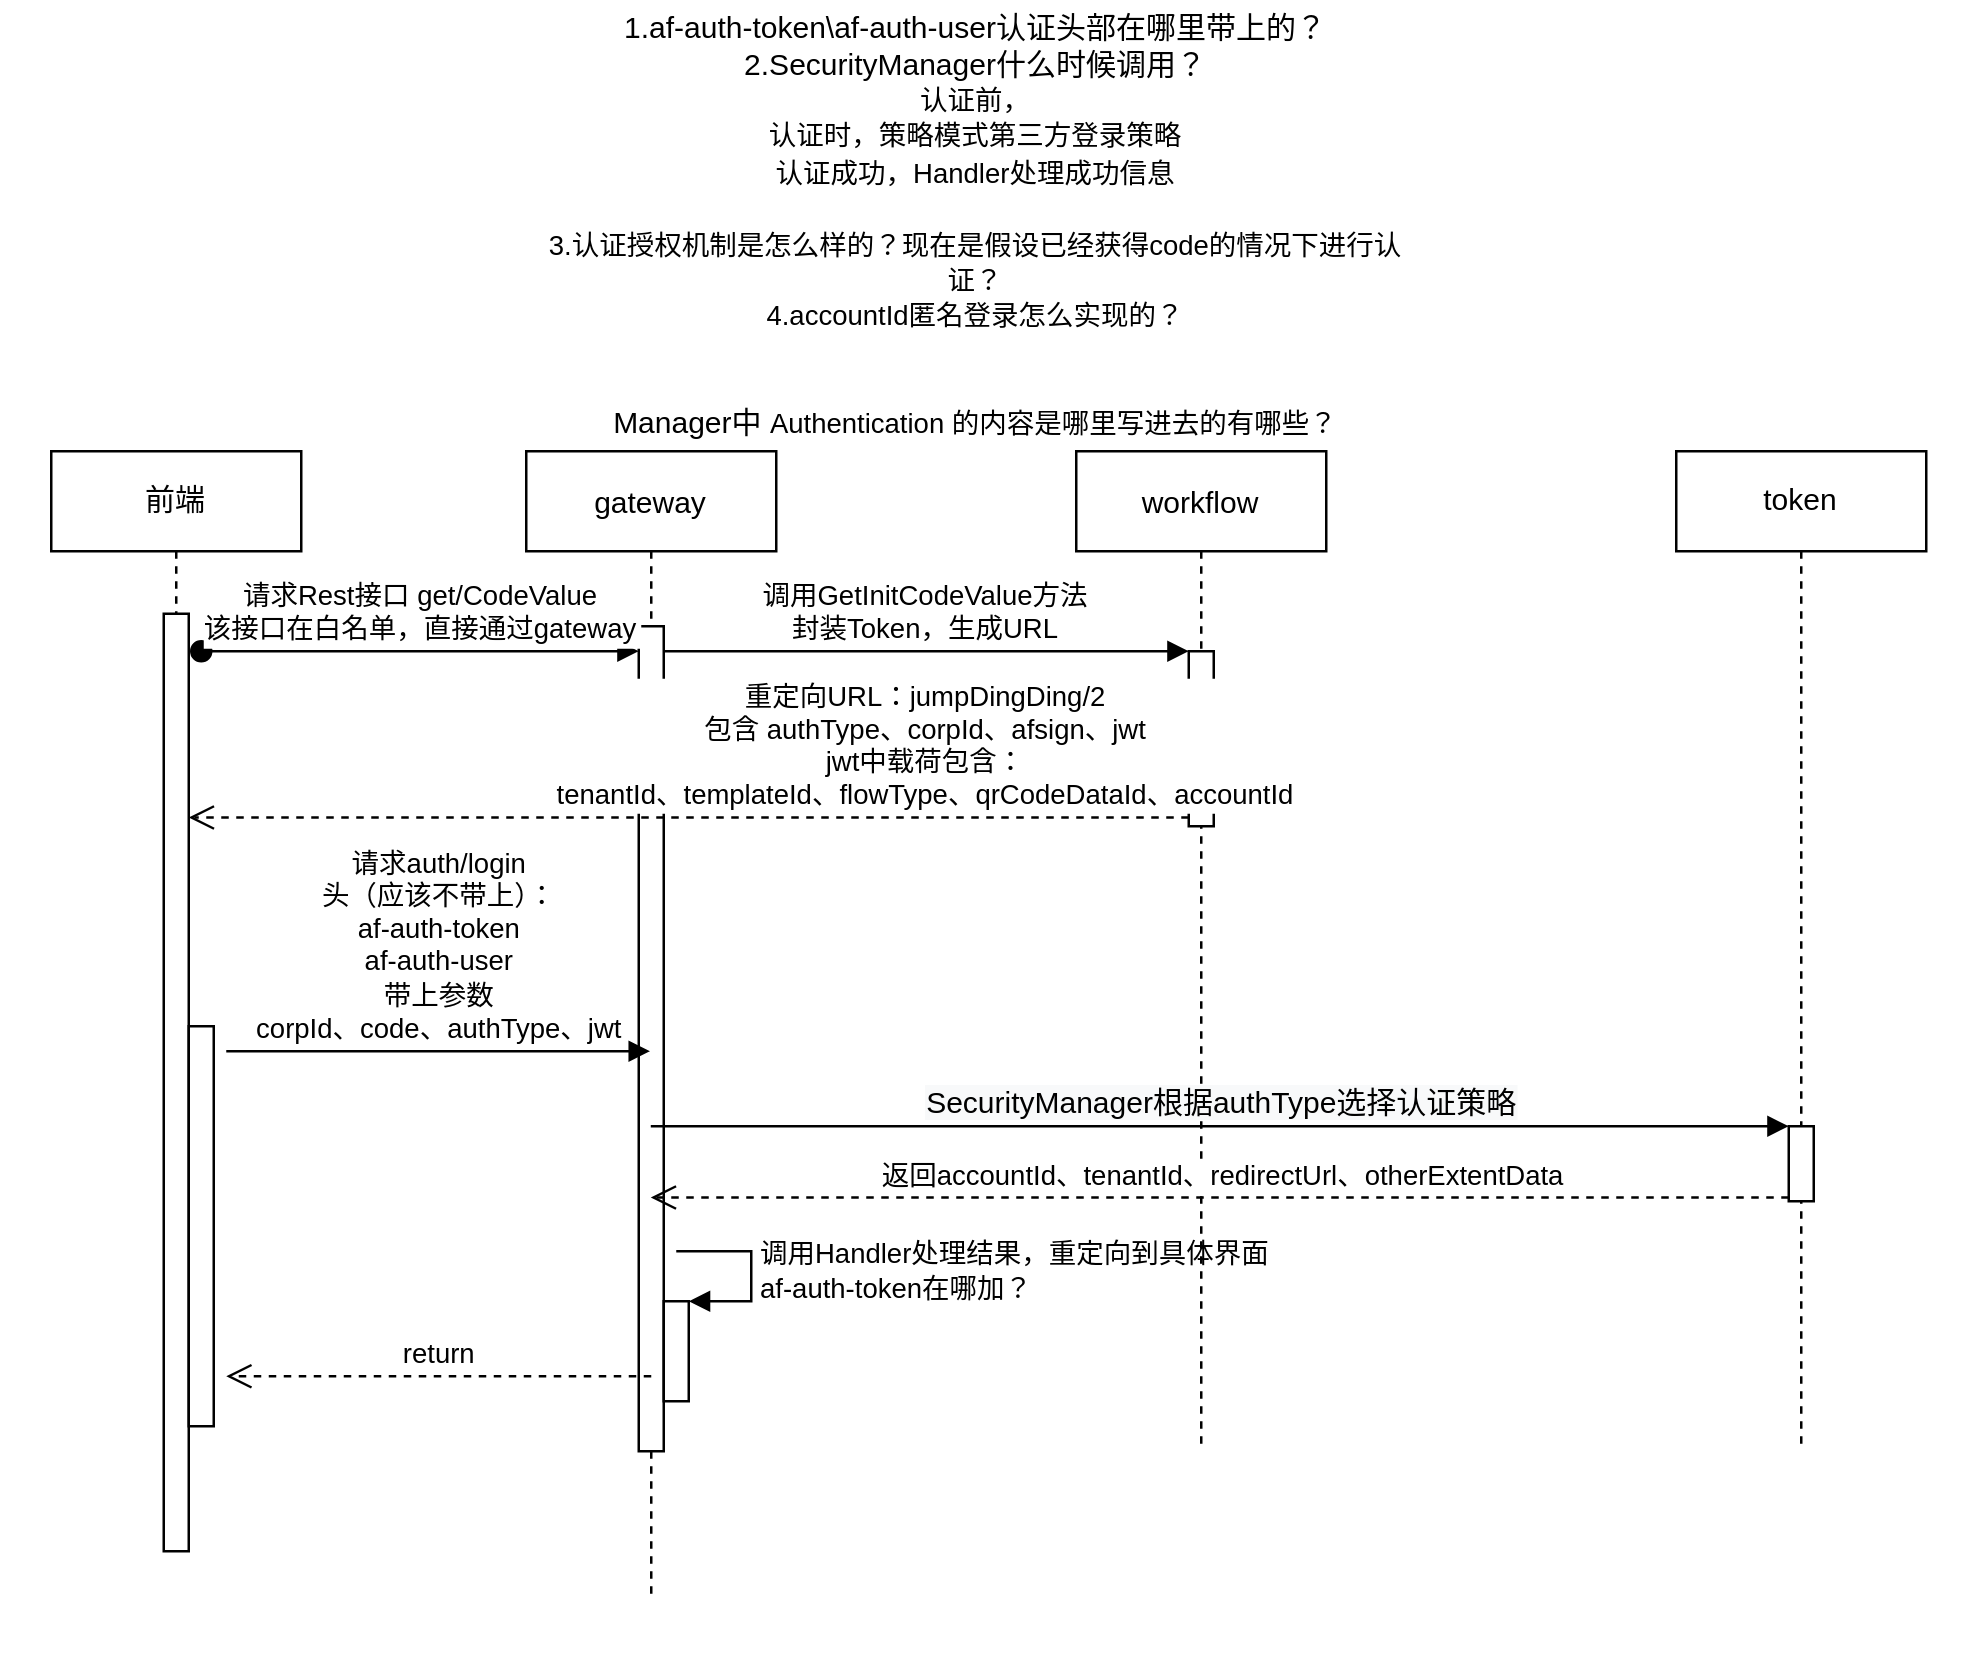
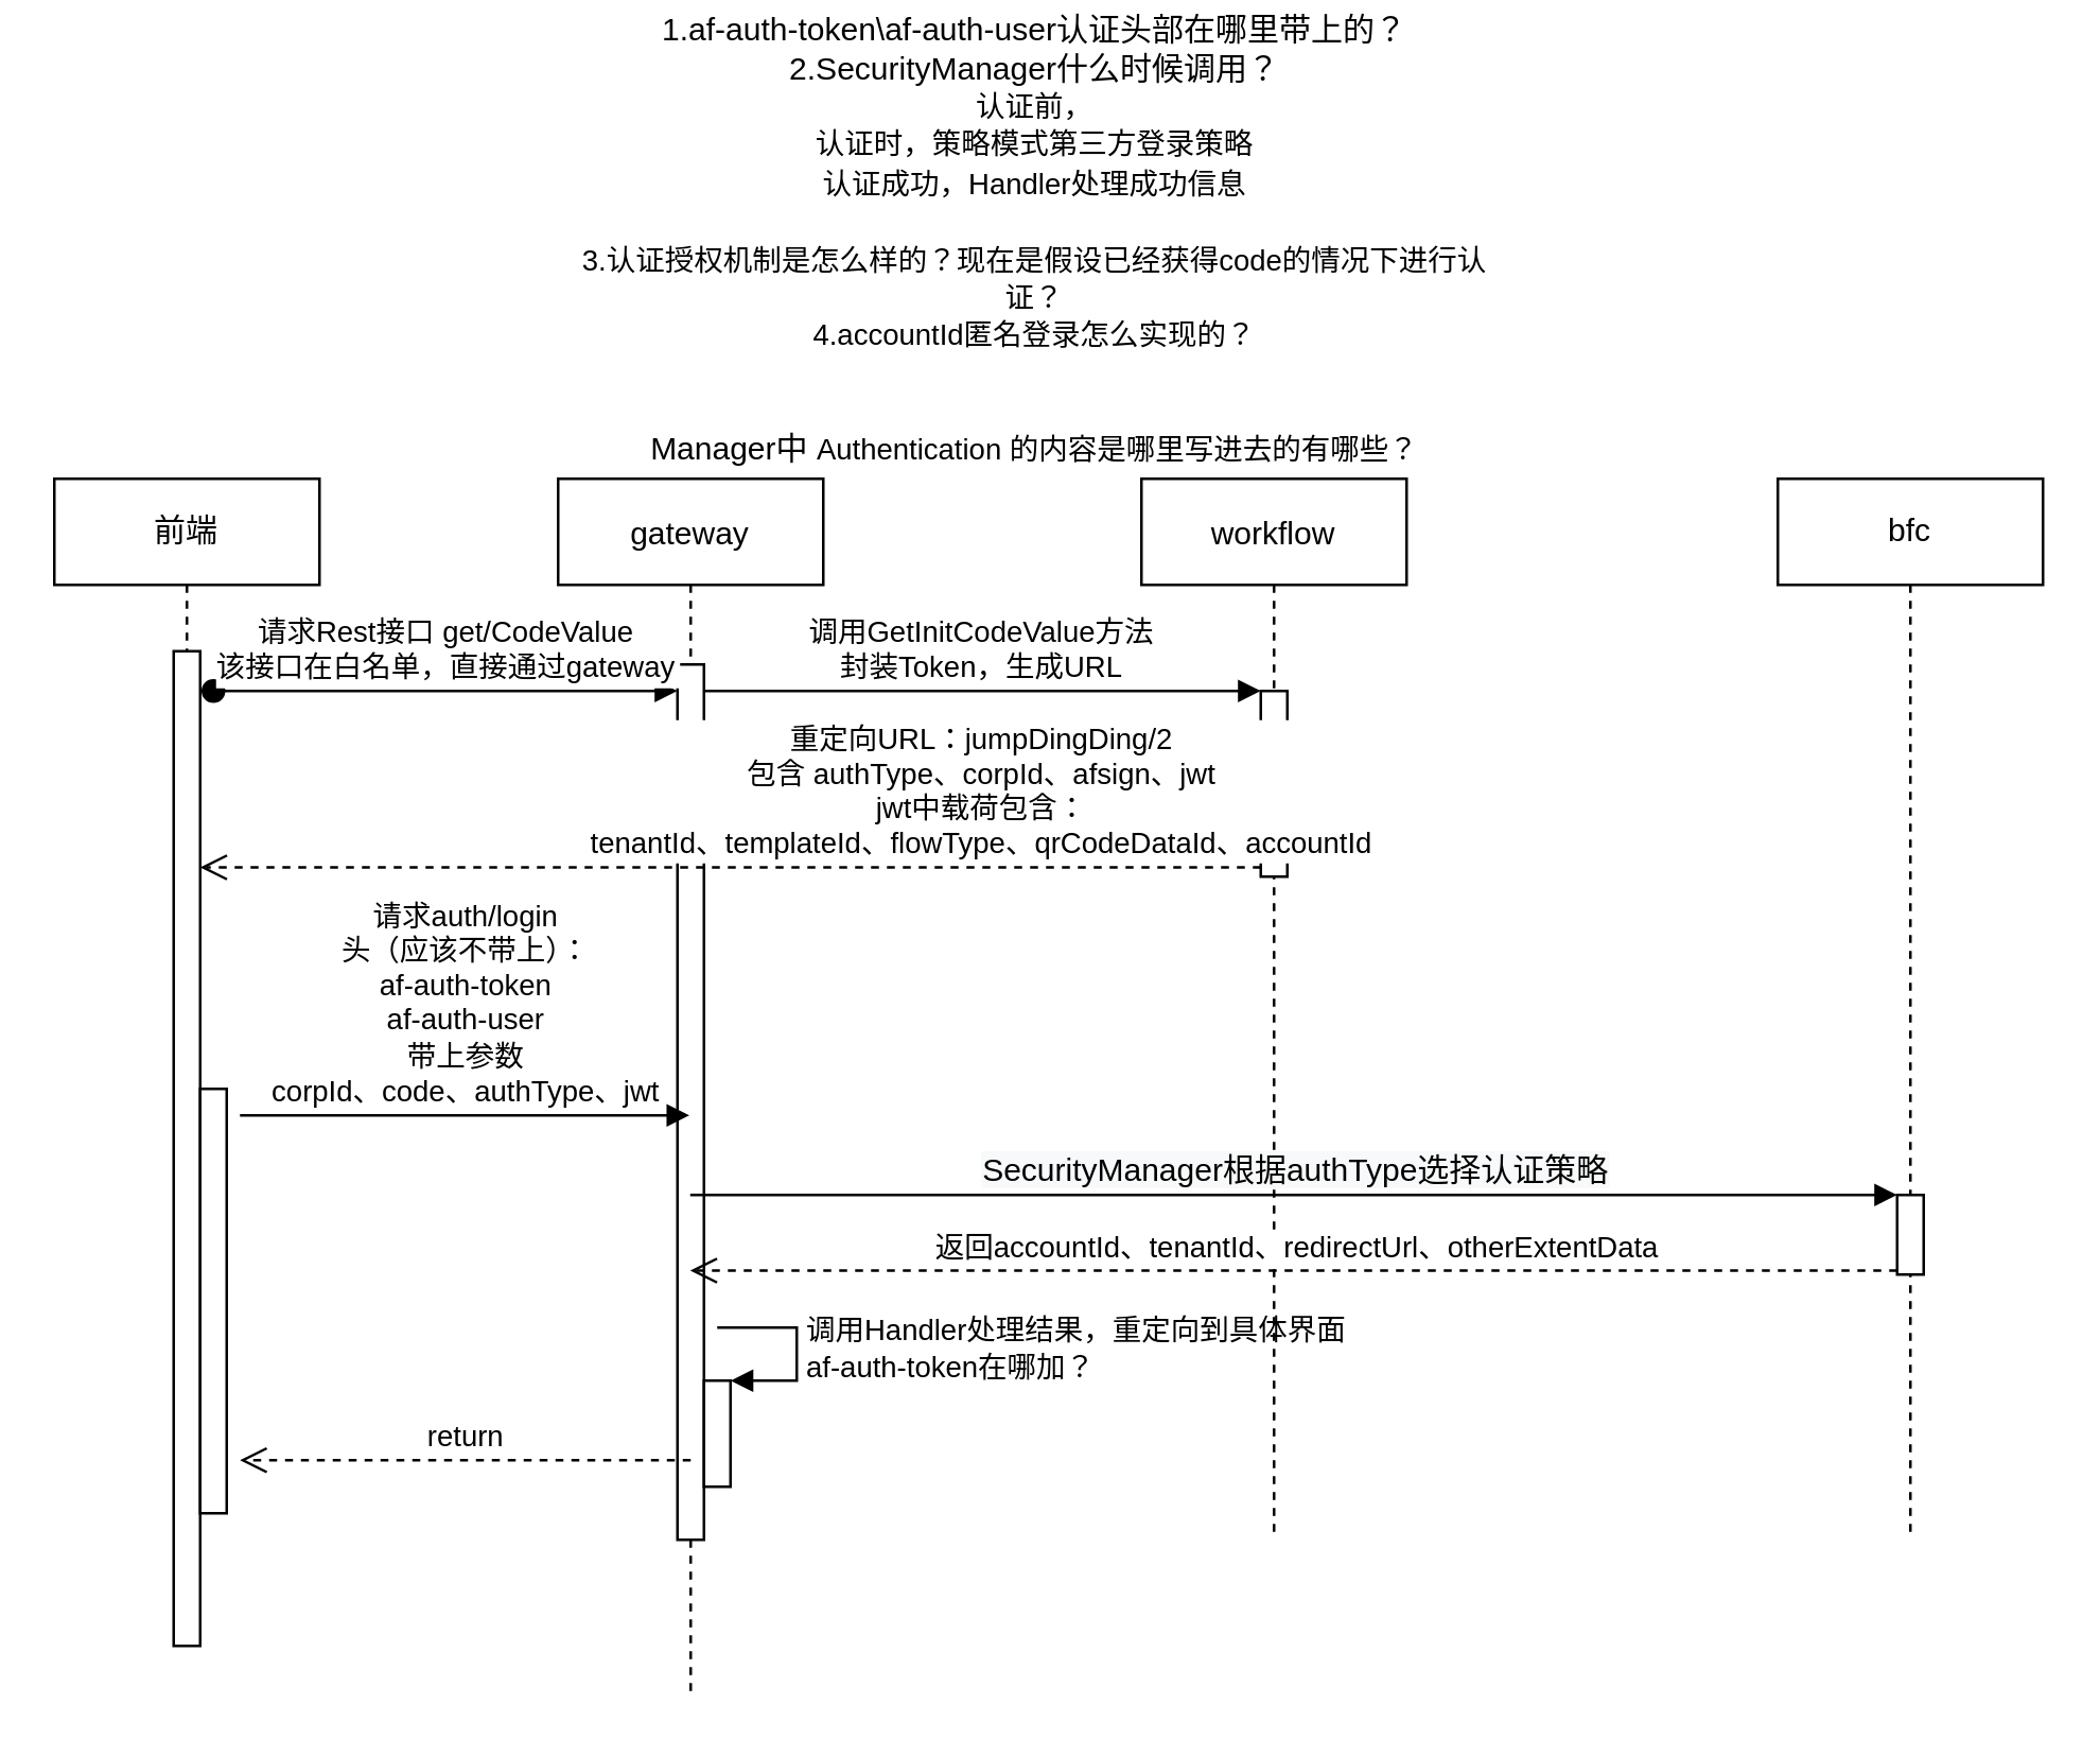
- <mxCell id="11" value="token" style="shape=umlLifeline;perimeter=lifelinePerimeter;whiteSpace=wrap;html=1;container=1;collapsible=0;recursiveResize=0;outlineConnect=0;" vertex="1" parent="1"><mxGeometry x="670" y="180" width="100" height="400" as="geometry" /></mxCell>
+ <mxCell id="11" value="bfc" style="shape=umlLifeline;perimeter=lifelinePerimeter;whiteSpace=wrap;html=1;container=1;collapsible=0;recursiveResize=0;outlineConnect=0;" vertex="1" parent="1"><mxGeometry x="670" y="180" width="100" height="400" as="geometry" /></mxCell>
